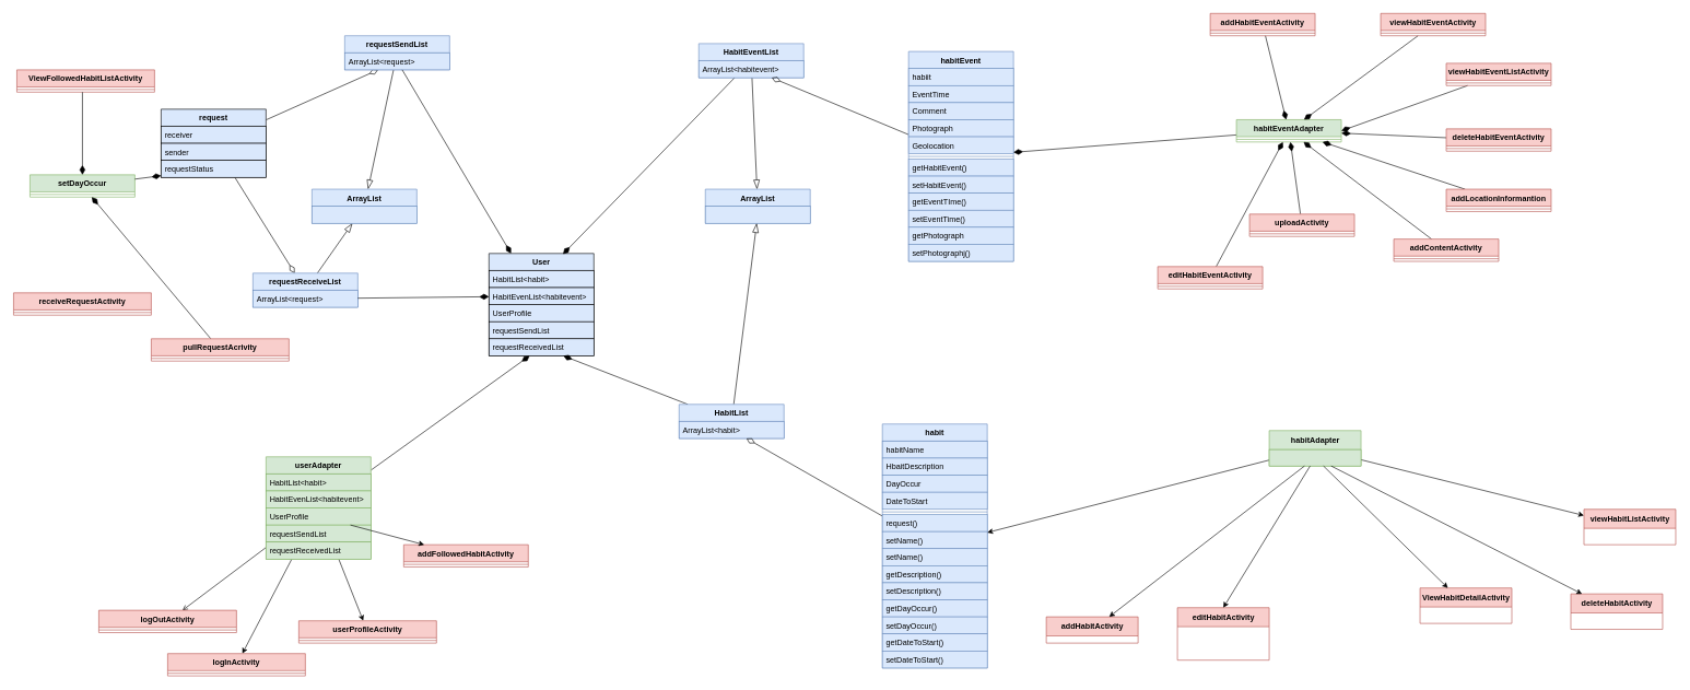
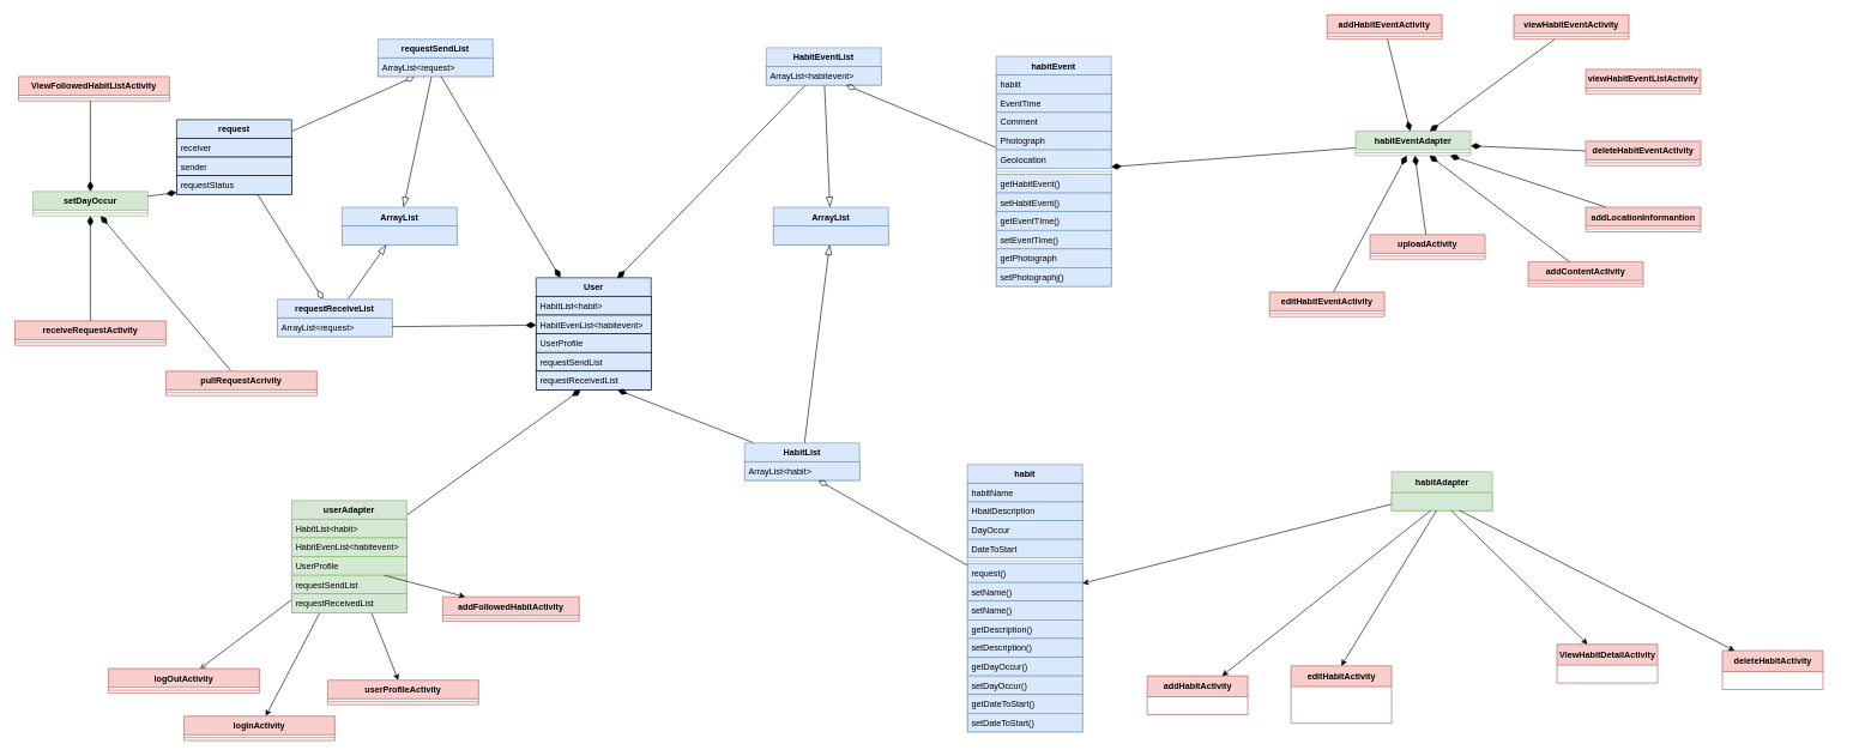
- <mxCell id="91" style="edgeStyle=none;rounded=0;jumpStyle=line;orthogonalLoop=1;jettySize=auto;html=1;entryX=1;entryY=0.5;entryDx=0;entryDy=0;endArrow=diamondThin;endFill=1;endSize=12;strokeWidth=1;" parent="1" source="92" target="77" edge="1"><mxGeometry relative="1" as="geometry" /></mxCell>
+ <mxCell id="6" style="edgeStyle=orthogonalEdgeStyle;rounded=0;jumpStyle=line;orthogonalLoop=1;jettySize=auto;html=1;strokeWidth=1;endArrow=diamondThin;endFill=1;endSize=12;" parent="1" source="8" target="4" edge="1"><mxGeometry relative="1" as="geometry" /></mxCell>
- <mxCell id="114" style="edgeStyle=none;rounded=0;orthogonalLoop=1;jettySize=auto;html=1;" edge="1" parent="1" source="115" target="121"><mxGeometry relative="1" as="geometry" /></mxCell>
- <mxCell id="121" value="viewHabitListActivity" style="swimlane;fontStyle=1;align=center;verticalAlign=middle;childLayout=stackLayout;horizontal=1;startSize=29;horizontalStack=0;resizeParent=1;resizeParentMax=0;resizeLast=0;collapsible=0;marginBottom=0;html=1;fillColor=#f8cecc;strokeColor=#b85450;" vertex="1" parent="1"><mxGeometry x="2415" y="776" width="140" height="54" as="geometry" /></mxCell>
- <mxCell id="117" value="addHabitActivity" style="swimlane;fontStyle=1;align=center;verticalAlign=middle;childLayout=stackLayout;horizontal=1;startSize=29;horizontalStack=0;resizeParent=1;resizeParentMax=0;resizeLast=0;collapsible=0;marginBottom=0;html=1;fillColor=#f8cecc;strokeColor=#b85450;" vertex="1" parent="1"><mxGeometry x="1595" y="940" width="140" height="40" as="geometry" /></mxCell>
+ <mxCell id="117" value="addHabitActivity" style="swimlane;fontStyle=1;align=center;verticalAlign=middle;childLayout=stackLayout;horizontal=1;startSize=29;horizontalStack=0;resizeParent=1;resizeParentMax=0;resizeLast=0;collapsible=0;marginBottom=0;html=1;fillColor=#f8cecc;strokeColor=#b85450;" vertex="1" parent="1"><mxGeometry x="1595" y="940" width="140" height="54" as="geometry" /></mxCell>
